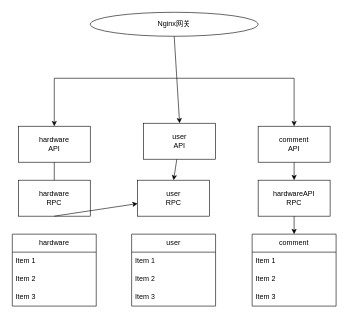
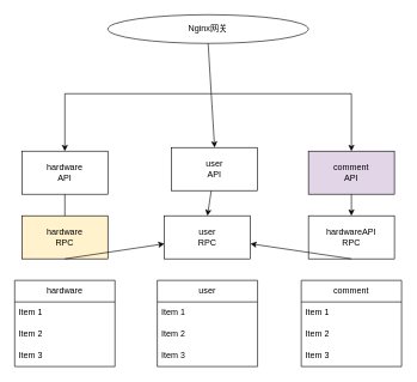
- <mxCell id="22" value="comment&lt;br style=&quot;border-color: var(--border-color);&quot;&gt;API" style="rounded=0;whiteSpace=wrap;html=1;" vertex="1" parent="1"><mxGeometry x="430" y="210" width="120" height="60" as="geometry" /></mxCell>
+ <mxCell id="22" value="comment&lt;br style=&quot;border-color: var(--border-color);&quot;&gt;API" style="rounded=0;whiteSpace=wrap;html=1;fillColor=#e1d5e7;" vertex="1" parent="1"><mxGeometry x="430" y="210" width="120" height="60" as="geometry" /></mxCell>
- <mxCell id="3" value="hardware&lt;br&gt;RPC" style="rounded=0;whiteSpace=wrap;html=1;" parent="1" vertex="1"><mxGeometry x="30" y="300" width="120" height="60" as="geometry" /></mxCell>
+ <mxCell id="3" value="hardware&lt;br&gt;RPC" style="rounded=0;whiteSpace=wrap;html=1;fillColor=#fff2cc;" parent="1" vertex="1"><mxGeometry x="30" y="300" width="120" height="60" as="geometry" /></mxCell>
- <mxCell id="6" value="" style="endArrow=classic;html=1;rounded=0;exitX=0.5;exitY=1;exitDx=0;exitDy=0;entryX=0.5;entryY=0;entryDx=0;entryDy=0;" parent="1" source="5" edge="1" target="16"><mxGeometry width="50" height="50" relative="1" as="geometry"><mxPoint x="450" y="300" as="sourcePoint" /><mxPoint x="454" y="380" as="targetPoint" /></mxGeometry></mxCell>
+ <mxCell id="6" value="" style="endArrow=classic;html=1;rounded=0;exitX=0.5;exitY=1;exitDx=0;exitDy=0;" parent="1" source="5" edge="1" target="4"><mxGeometry width="50" height="50" relative="1" as="geometry"><mxPoint x="450" y="300" as="sourcePoint" /><mxPoint x="454" y="380" as="targetPoint" /></mxGeometry></mxCell>
